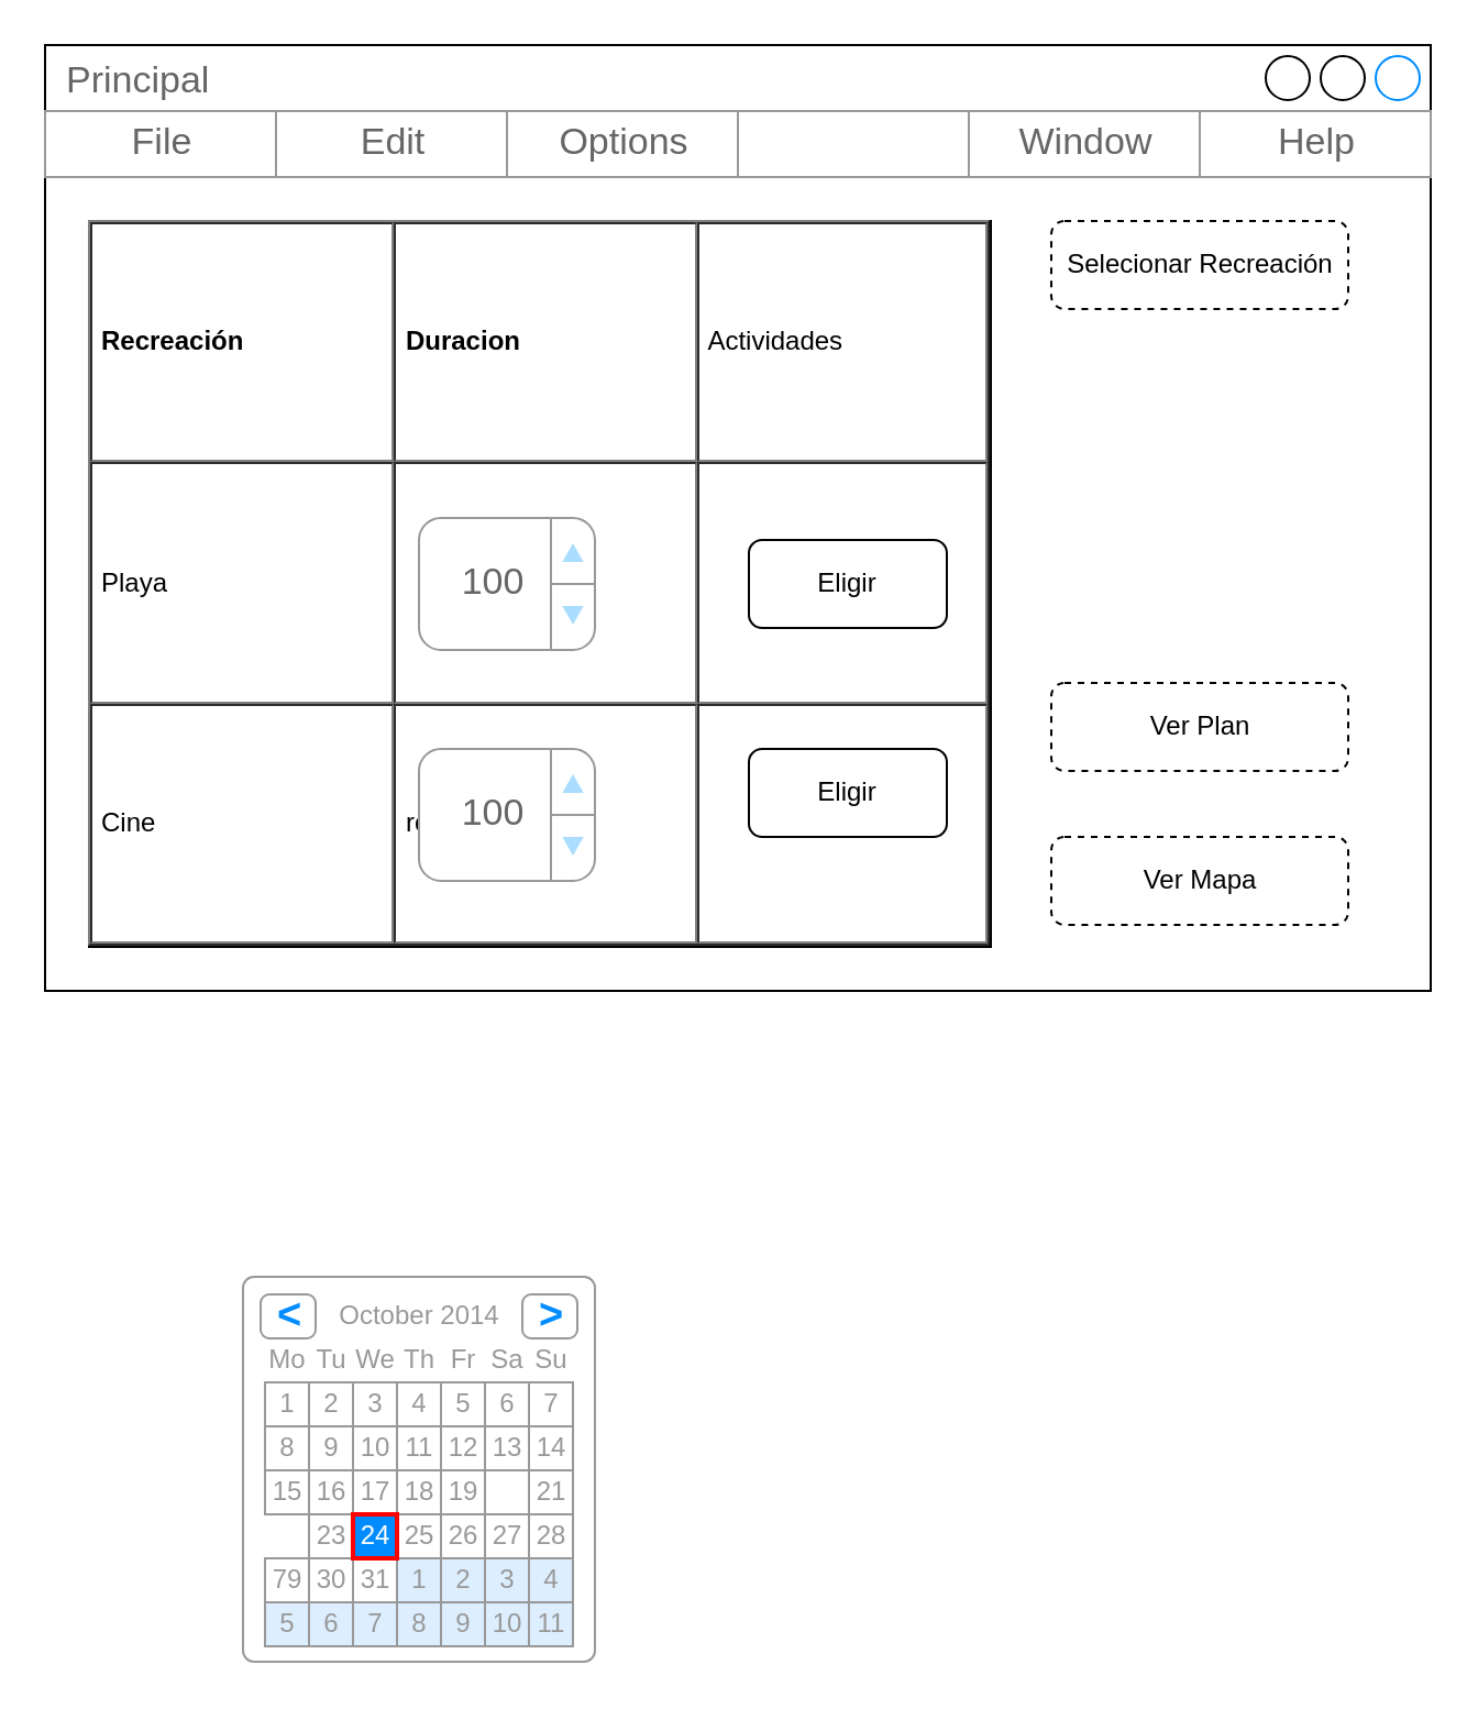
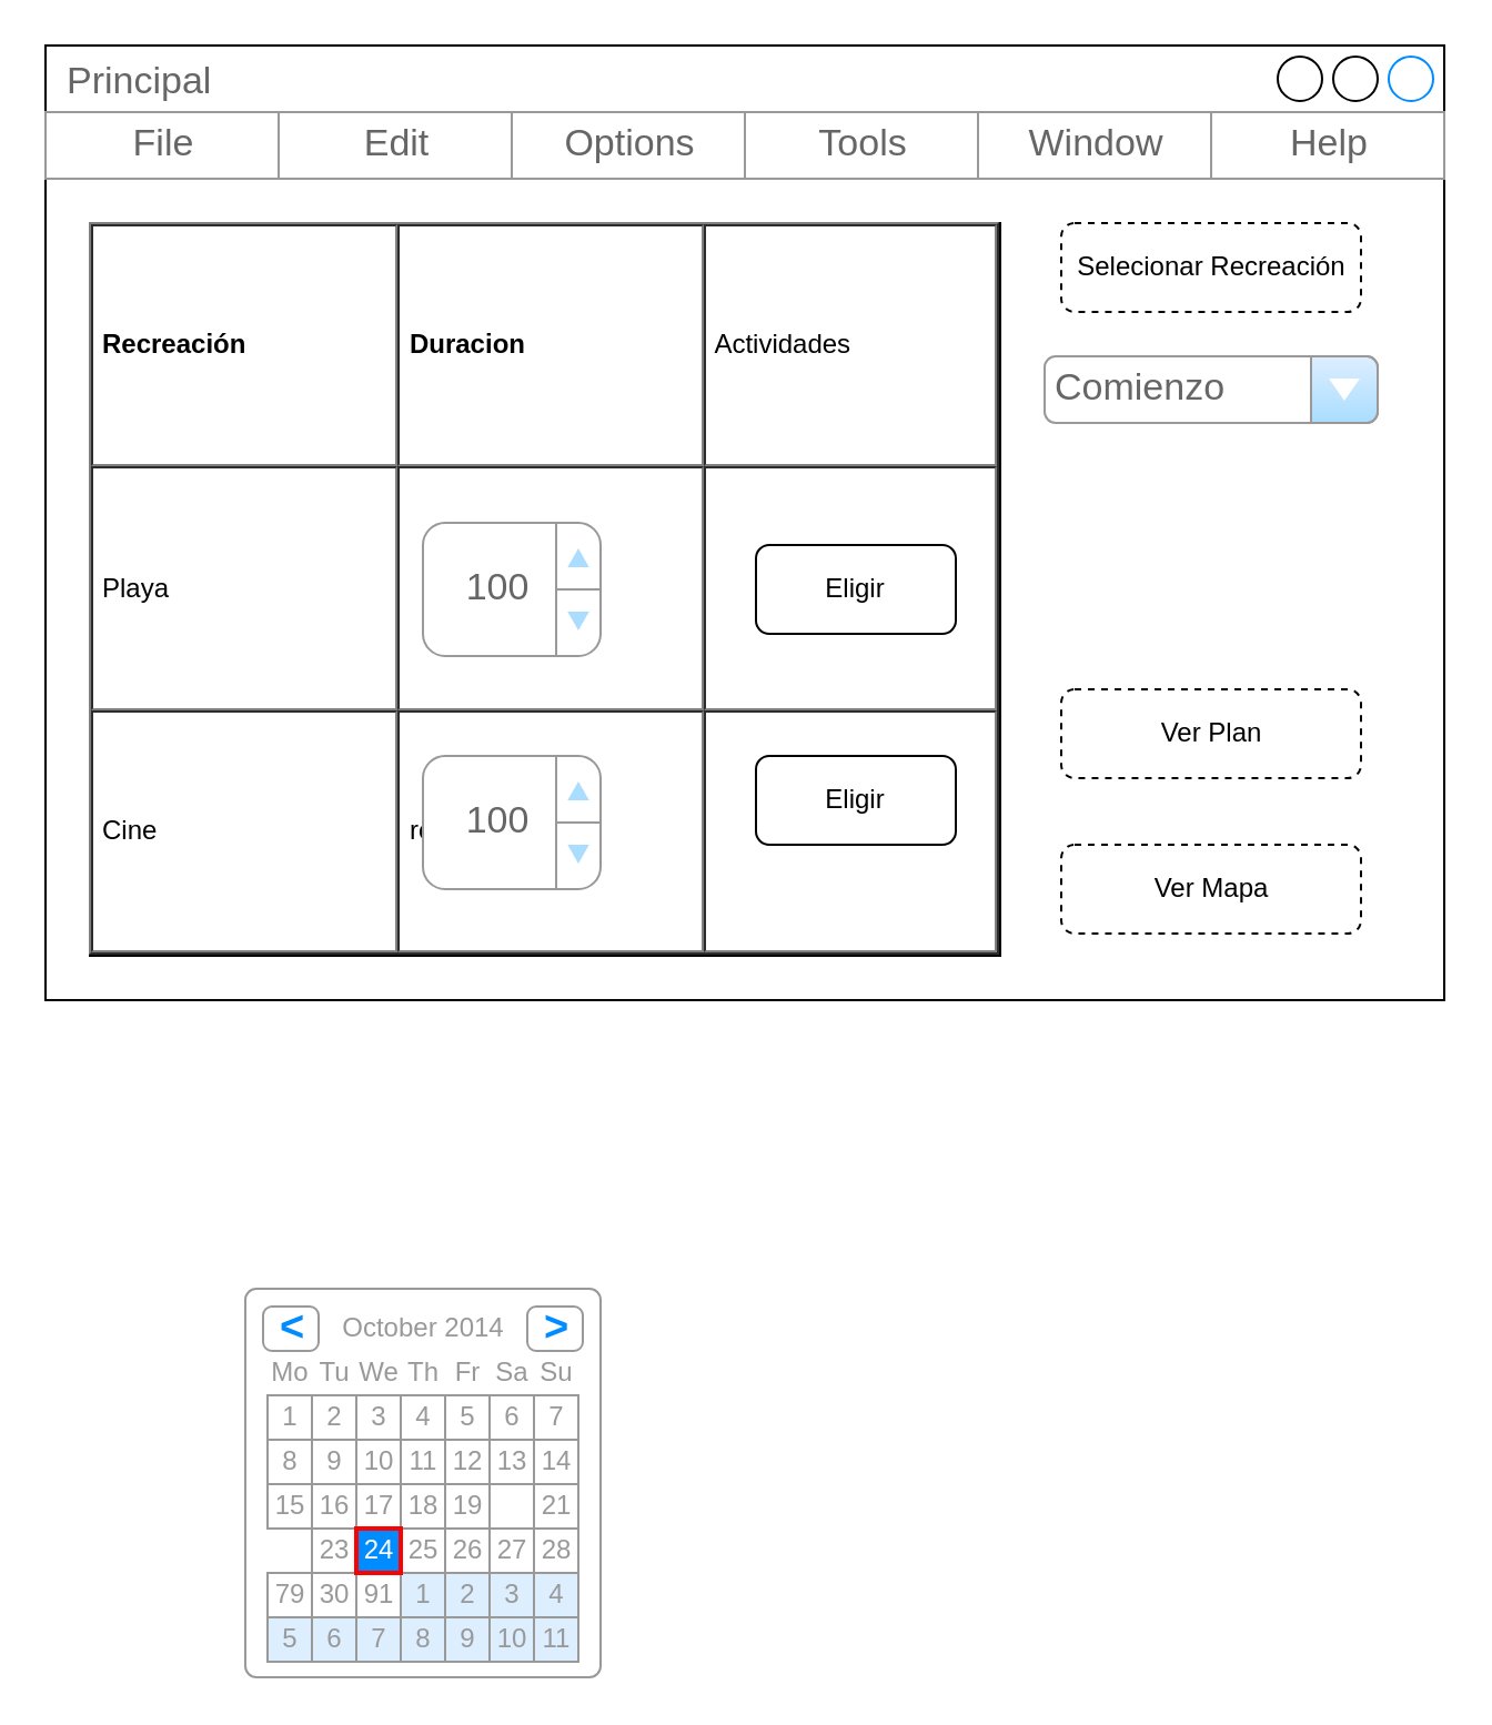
+ <mxCell id="67" value="Tools" style="strokeColor=inherit;fillColor=inherit;gradientColor=inherit;strokeWidth=1;shadow=0;dashed=0;align=center;html=1;shape=mxgraph.mockup.forms.rrect;rSize=0;fontSize=17;fontColor=#666666;" vertex="1" parent="63"><mxGeometry x="315" width="105" height="30" as="geometry" /></mxCell>
+ <mxCell id="54" value="Comienzo" style="strokeWidth=1;shadow=0;dashed=0;align=center;html=1;shape=mxgraph.mockup.forms.comboBox;strokeColor=#999999;fillColor=#ddeeff;align=left;fillColor2=#aaddff;mainText=;fontColor=#666666;fontSize=17;spacingLeft=3;" vertex="1" parent="1"><mxGeometry x="470" y="160" width="150" height="30" as="geometry" /></mxCell>
- <mxCell id="41" value="31" style="strokeWidth=1;shadow=0;dashed=0;align=center;html=1;shape=mxgraph.mockup.forms.rrect;rSize=0;strokeColor=#999999;fontColor=#999999;" vertex="1" parent="3"><mxGeometry x="50" y="128" width="20" height="20" as="geometry" /></mxCell>
+ <mxCell id="41" value="91" style="strokeWidth=1;shadow=0;dashed=0;align=center;html=1;shape=mxgraph.mockup.forms.rrect;rSize=0;strokeColor=#999999;fontColor=#999999;" vertex="1" parent="3"><mxGeometry x="50" y="128" width="20" height="20" as="geometry" /></mxCell>
